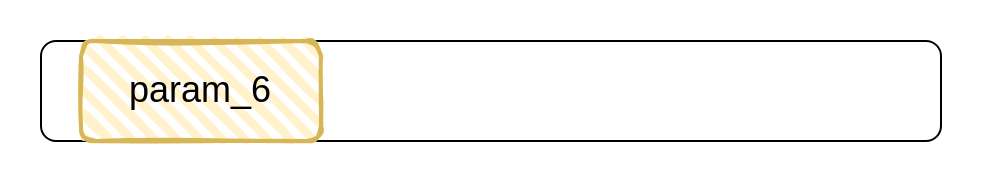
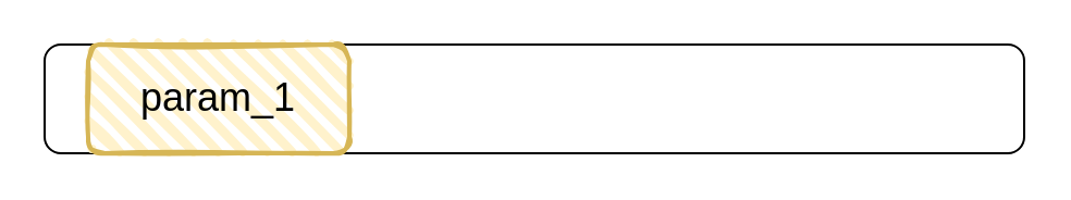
- <mxCell id="3" value="&lt;font style=&quot;font-size: 18px;&quot;&gt;param_6&lt;/font&gt;" style="rounded=1;whiteSpace=wrap;html=1;strokeWidth=2;fillWeight=4;hachureGap=8;hachureAngle=45;fillColor=#fff2cc;sketch=1;strokeColor=#d6b656;" vertex="1" parent="1"><mxGeometry x="40" y="20" width="120" height="50" as="geometry" /></mxCell>
+ <mxCell id="3" value="&lt;font style=&quot;font-size: 18px;&quot;&gt;param_1&lt;/font&gt;" style="rounded=1;whiteSpace=wrap;html=1;strokeWidth=2;fillWeight=4;hachureGap=8;hachureAngle=45;fillColor=#fff2cc;sketch=1;strokeColor=#d6b656;" vertex="1" parent="1"><mxGeometry x="40" y="20" width="120" height="50" as="geometry" /></mxCell>
